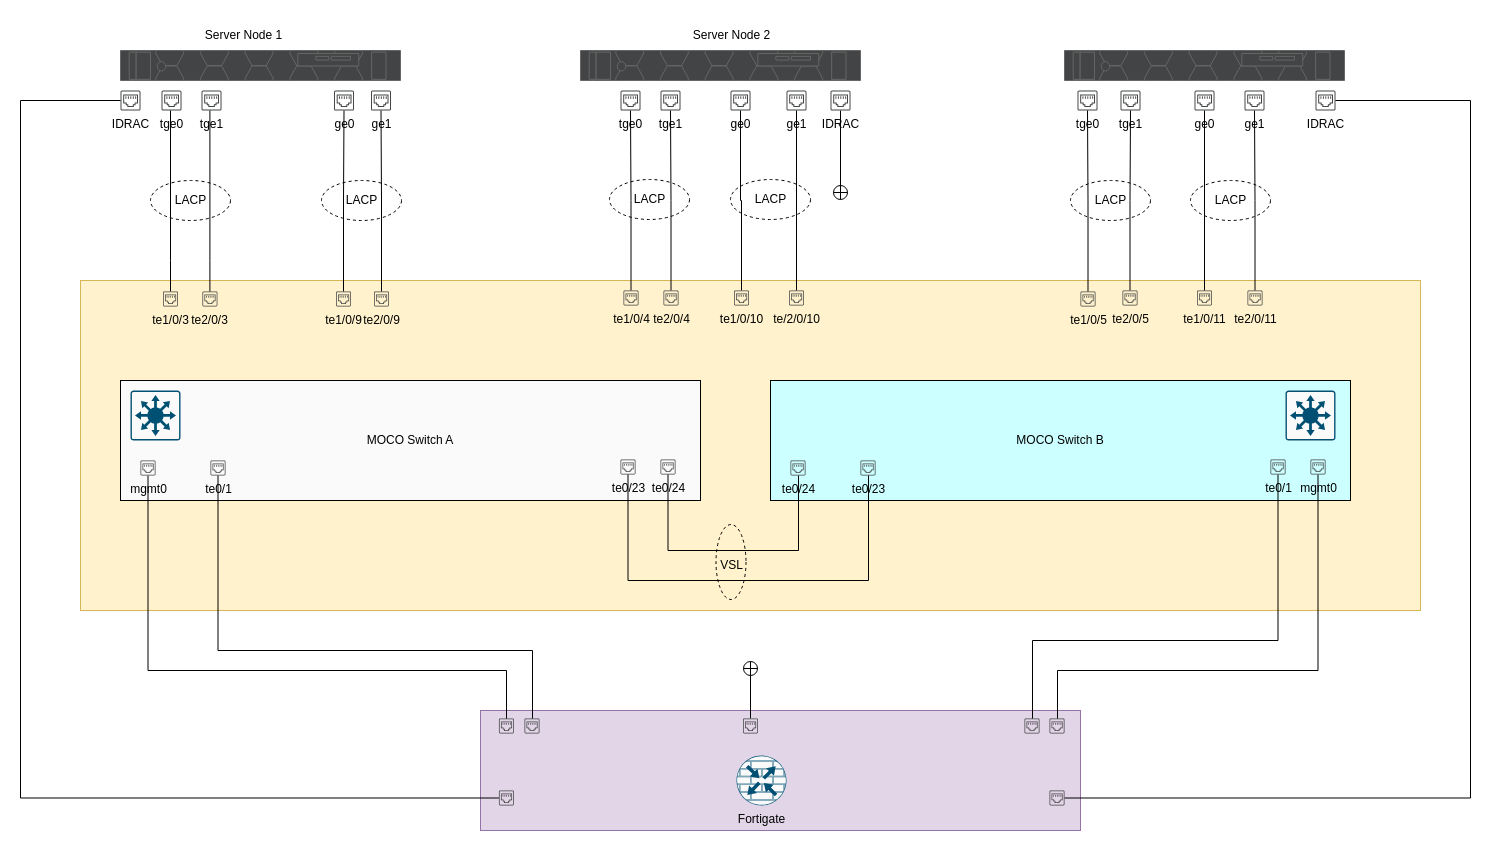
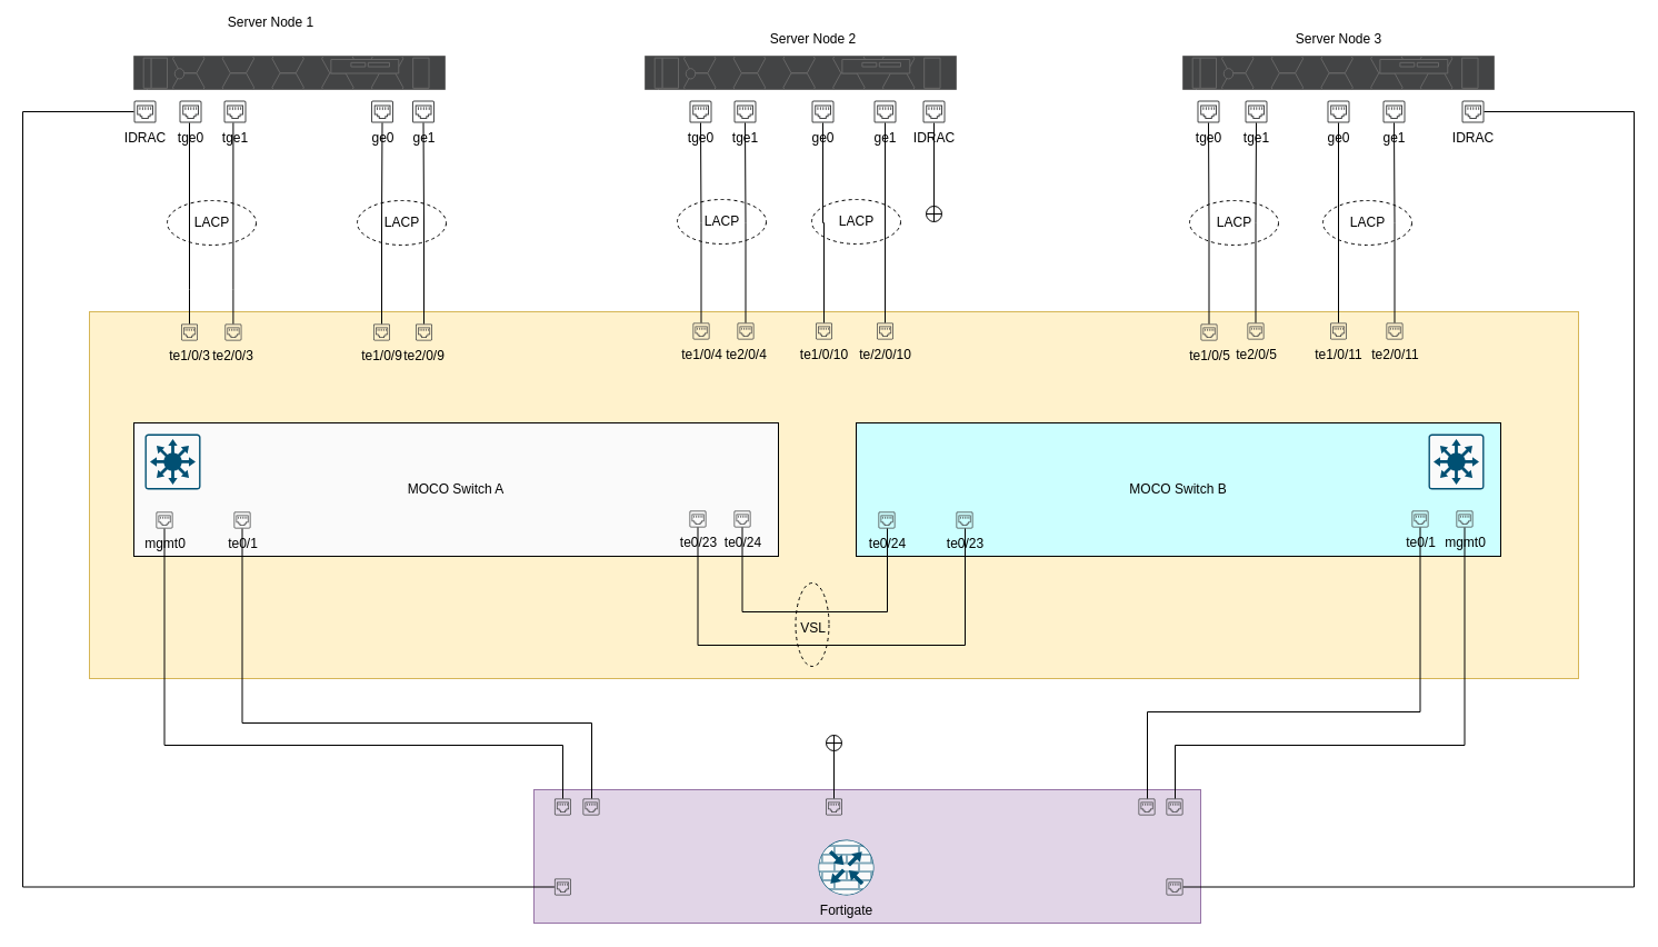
- <mxCell id="42" value="Server Node 1" style="text;html=1;align=center;verticalAlign=middle;resizable=0;points=[];autosize=1;strokeColor=none;fillColor=none;fontFamily=Helvetica;fontSize=12;fontColor=default;" vertex="1" parent="1"><mxGeometry x="193" y="20" width="100" height="30" as="geometry" /></mxCell>
+ <mxCell id="42" value="Server Node 1" style="text;html=1;align=center;verticalAlign=middle;resizable=0;points=[];autosize=1;strokeColor=none;fillColor=none;fontFamily=Helvetica;fontSize=12;fontColor=default;" vertex="1" parent="1"><mxGeometry x="193" y="5" width="100" height="30" as="geometry" /></mxCell>
+ <mxCell id="44" value="Server Node 3" style="text;html=1;align=center;verticalAlign=middle;resizable=0;points=[];autosize=1;strokeColor=none;fillColor=none;fontFamily=Helvetica;fontSize=12;fontColor=default;" vertex="1" parent="1"><mxGeometry x="1154" y="20" width="100" height="30" as="geometry" /></mxCell>
